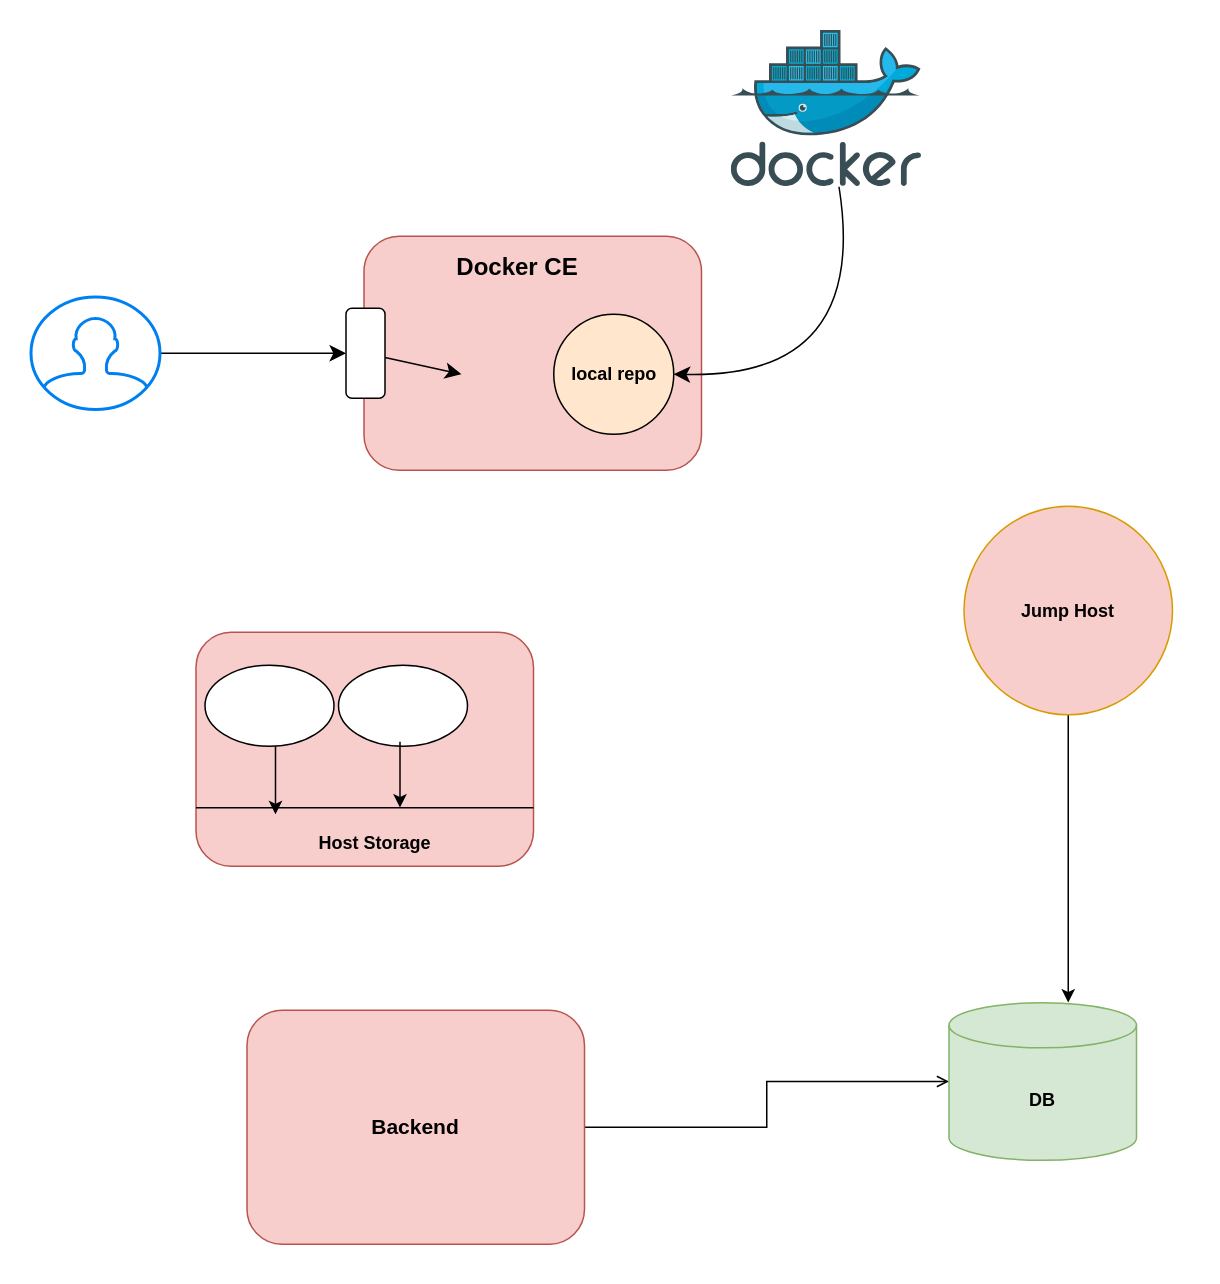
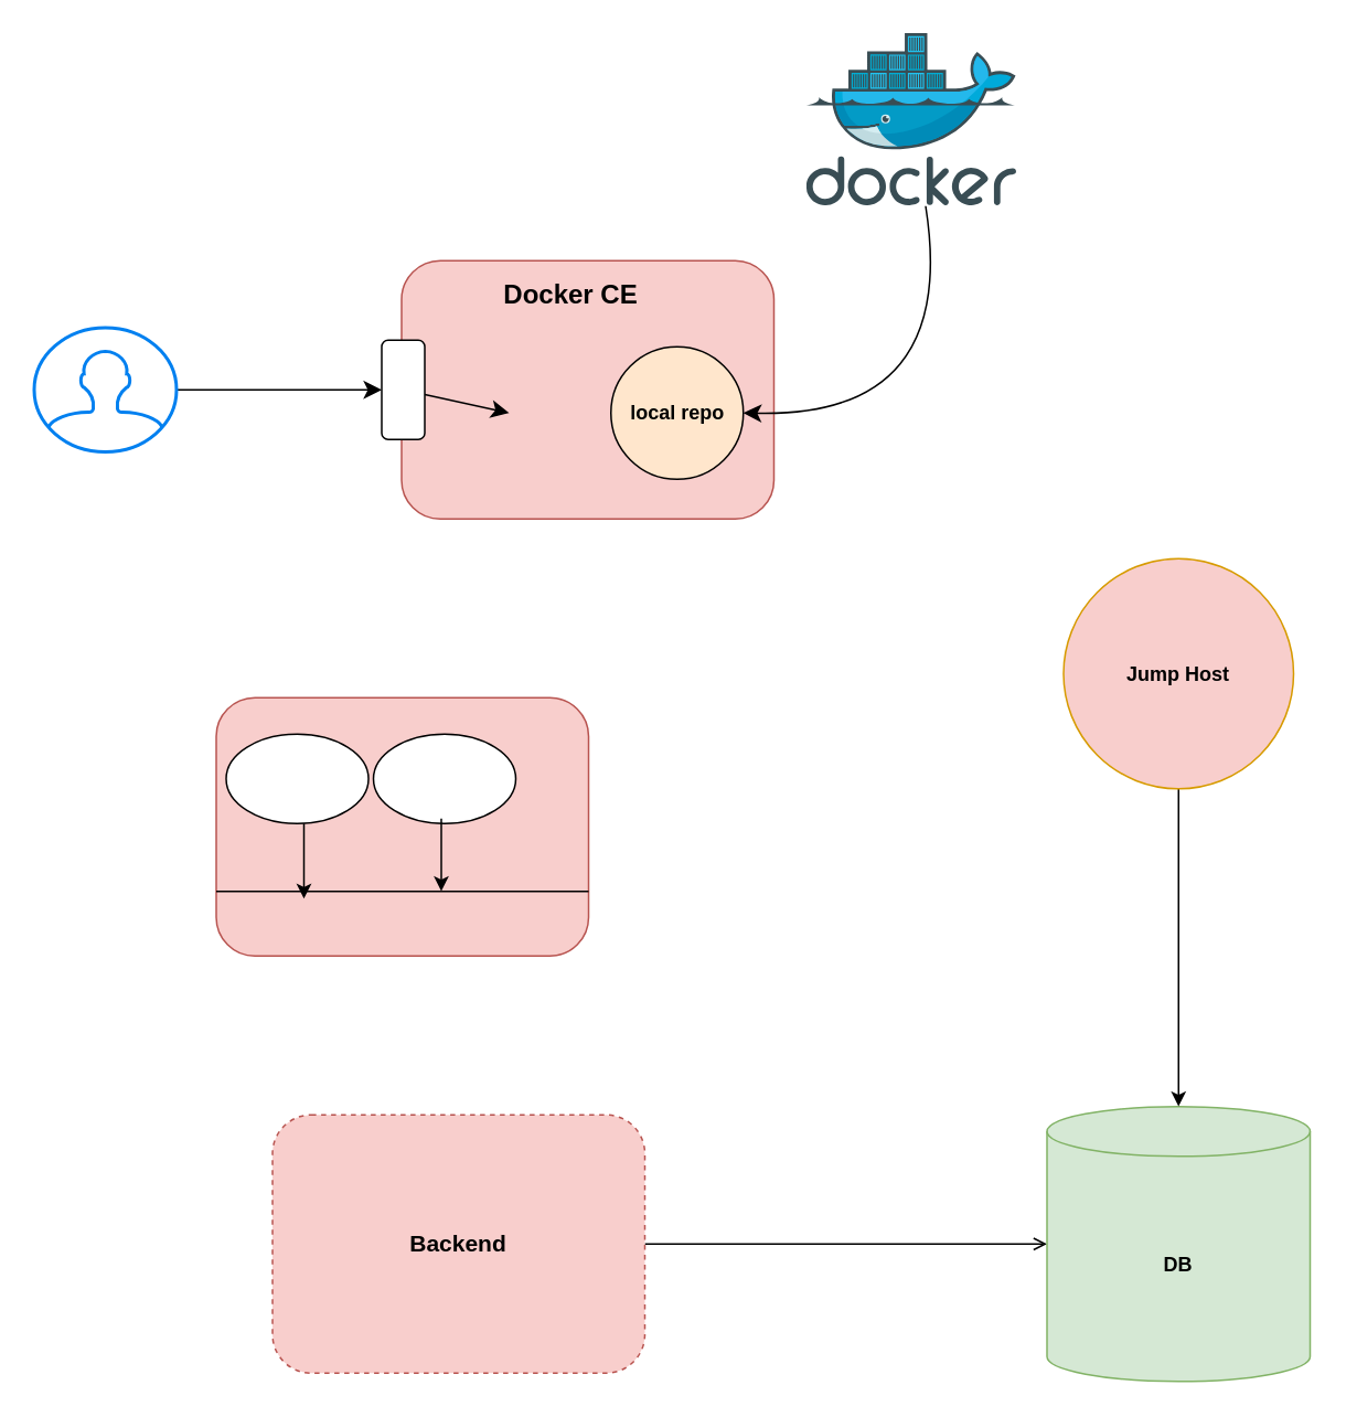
- <mxCell id="27" value="&lt;b&gt;Host Storage&lt;/b&gt;" style="text;html=1;align=center;verticalAlign=middle;resizable=0;points=[];autosize=1;strokeColor=none;fillColor=none;" vertex="1" parent="2"><mxGeometry x="179" y="527" width="100" height="30" as="geometry" /></mxCell>
- <mxCell id="24" value="&lt;b&gt;DB&lt;/b&gt;" style="shape=cylinder3;whiteSpace=wrap;html=1;boundedLbl=1;backgroundOutline=1;size=15;fillColor=#d5e8d4;strokeColor=#82b366;" vertex="1" parent="2"><mxGeometry x="612" y="648" width="125" height="105" as="geometry" /></mxCell>
+ <mxCell id="24" value="&lt;b&gt;DB&lt;/b&gt;" style="shape=cylinder3;whiteSpace=wrap;html=1;boundedLbl=1;backgroundOutline=1;size=15;fillColor=#d5e8d4;strokeColor=#82b366;" vertex="1" parent="2"><mxGeometry x="612" y="648" width="159" height="166" as="geometry" /></mxCell>
- <mxCell id="23" value="&lt;b&gt;&lt;font style=&quot;font-size: 14px;&quot;&gt;Backend&lt;/font&gt;&lt;/b&gt;" style="rounded=1;whiteSpace=wrap;html=1;fillColor=#f8cecc;strokeColor=#b85450;" vertex="1" parent="2"><mxGeometry x="144" y="653" width="225" height="156" as="geometry" /></mxCell>
+ <mxCell id="23" value="&lt;b&gt;&lt;font style=&quot;font-size: 14px;&quot;&gt;Backend&lt;/font&gt;&lt;/b&gt;" style="rounded=1;whiteSpace=wrap;html=1;fillColor=#f8cecc;strokeColor=#b85450;dashed=1;" vertex="1" parent="2"><mxGeometry x="144" y="653" width="225" height="156" as="geometry" /></mxCell>
